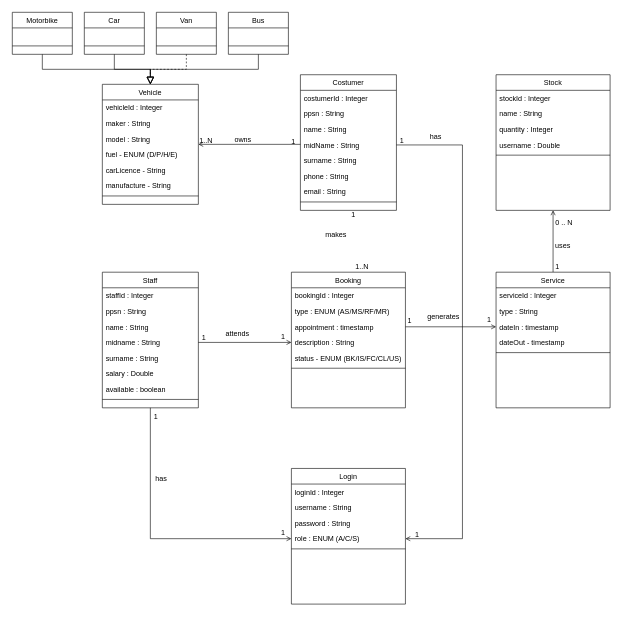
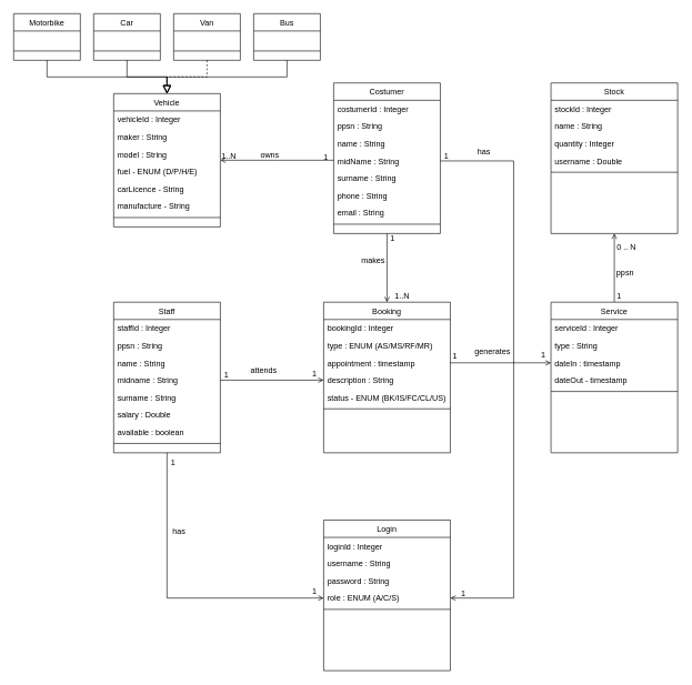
+ <mxCell id="48" style="edgeStyle=orthogonalEdgeStyle;rounded=0;orthogonalLoop=1;jettySize=auto;html=1;exitX=0.5;exitY=0;exitDx=0;exitDy=0;entryX=0.5;entryY=1;entryDx=0;entryDy=0;startArrow=open;startFill=0;endArrow=none;endFill=0;" edge="1" parent="1" source="49" target="18"><mxGeometry relative="1" as="geometry" /></mxCell>
- <mxCell id="95" value="uses" style="text;html=1;resizable=0;points=[];;align=center;verticalAlign=middle;labelBackgroundColor=none;rounded=0;shadow=0;strokeWidth=1;fontSize=12;" vertex="1" connectable="0" parent="1"><mxGeometry x="969" y="362" as="geometry"><mxPoint x="-33" y="47" as="offset" /></mxGeometry></mxCell>
+ <mxCell id="95" value="ppsn" style="text;html=1;resizable=0;points=[];;align=center;verticalAlign=middle;labelBackgroundColor=none;rounded=0;shadow=0;strokeWidth=1;fontSize=12;" vertex="1" connectable="0" parent="1"><mxGeometry x="969" y="362" as="geometry"><mxPoint x="-33" y="47" as="offset" /></mxGeometry></mxCell>
